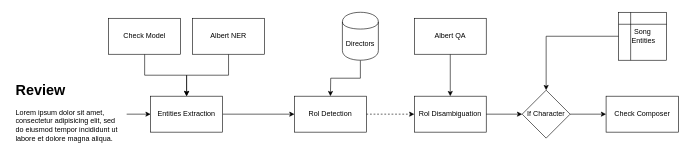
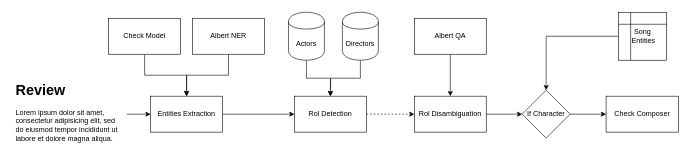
+ <mxCell id="16" value="Actors" style="shape=cylinder;whiteSpace=wrap;html=1;boundedLbl=1;backgroundOutline=1;" vertex="1" parent="1"><mxGeometry x="480" y="20" width="60" height="80" as="geometry" /></mxCell>
+ <mxCell id="15" style="edgeStyle=orthogonalEdgeStyle;rounded=0;orthogonalLoop=1;jettySize=auto;html=1;exitX=0.5;exitY=1;exitDx=0;exitDy=0;entryX=0.5;entryY=0;entryDx=0;entryDy=0;" edge="1" parent="1" source="16" target="7"><mxGeometry relative="1" as="geometry" /></mxCell>
